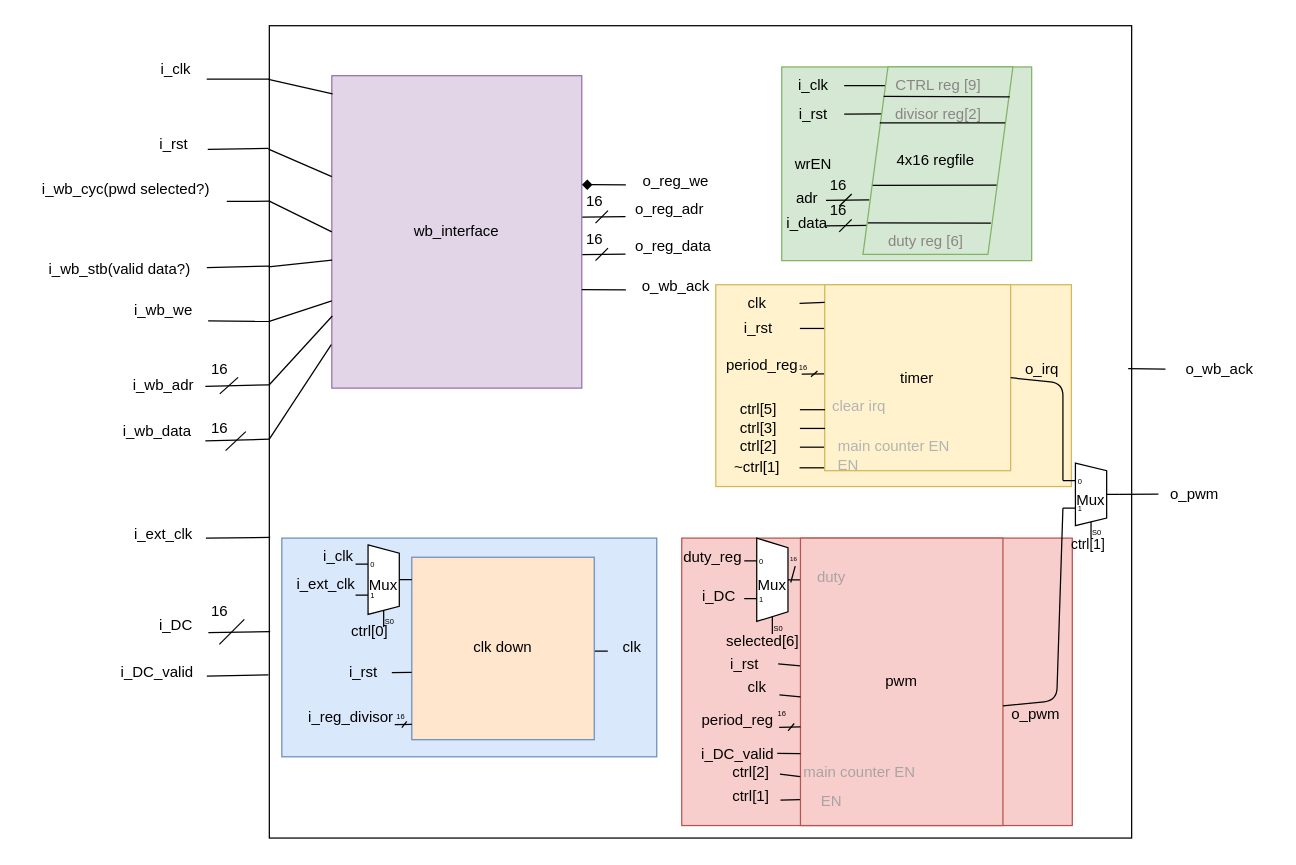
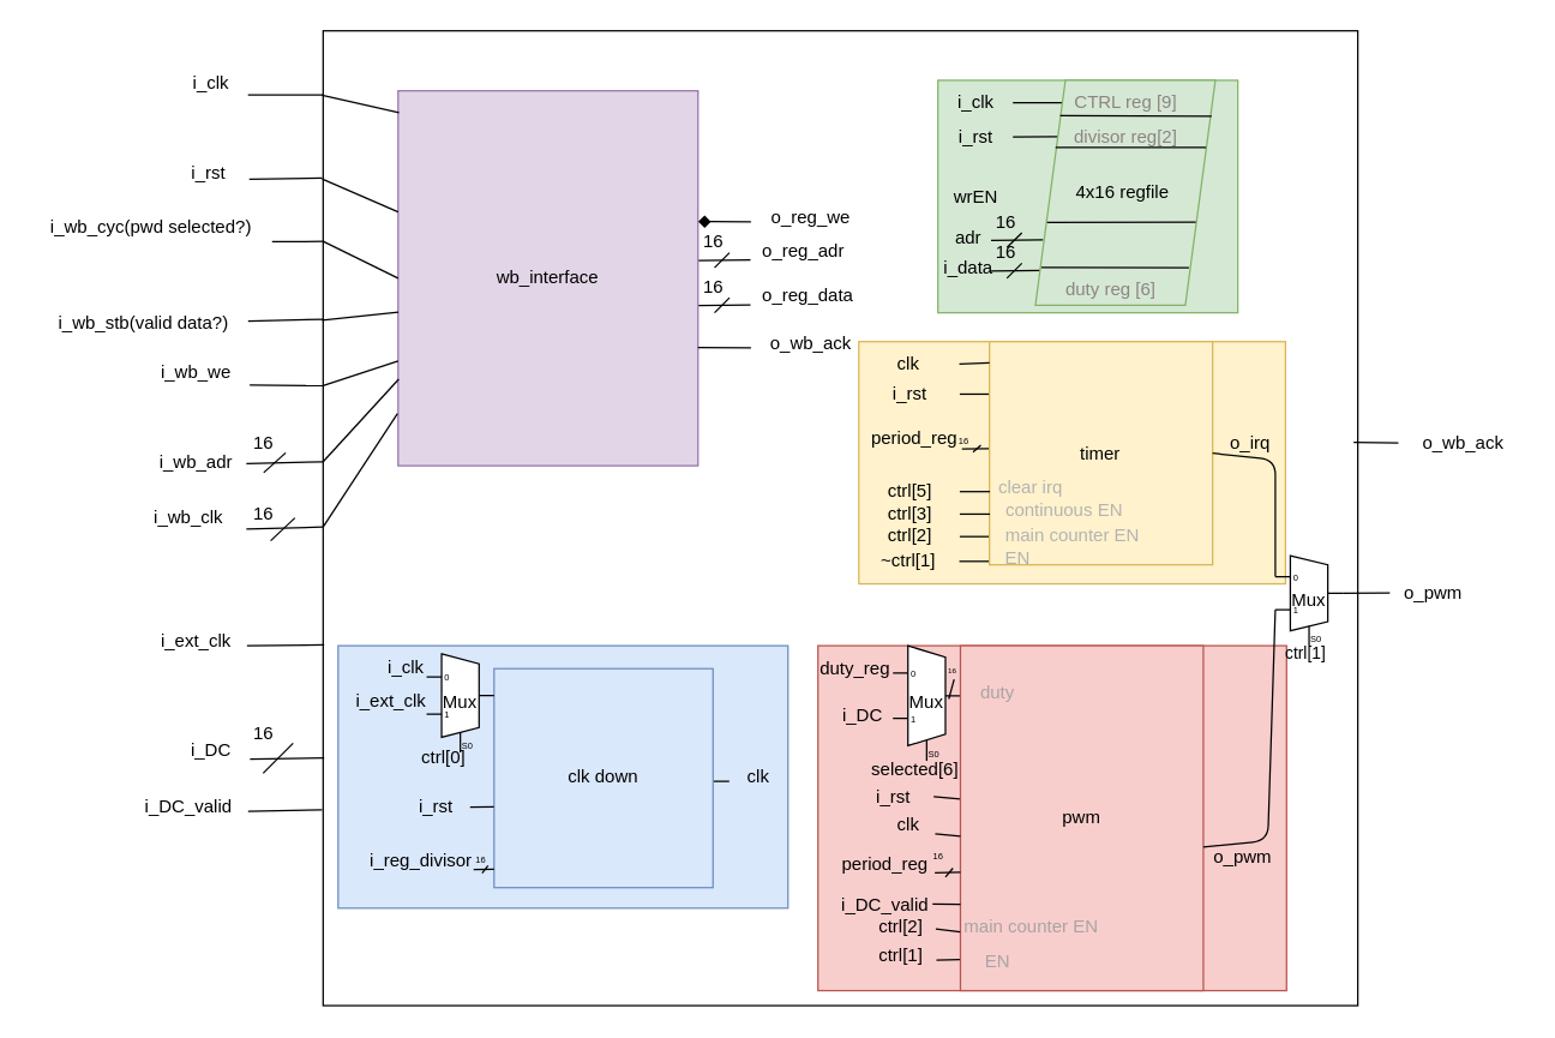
+ <mxCell id="159" value="continuous EN" style="text;html=1;align=center;verticalAlign=middle;whiteSpace=wrap;rounded=0;fontColor=#B3B3B3;" parent="155" vertex="1"><mxGeometry x="14.242" y="105" width="100.532" height="15" as="geometry" /></mxCell>
- <mxCell id="20" value="i_wb_data" style="text;html=1;align=center;verticalAlign=middle;resizable=0;points=[];autosize=1;strokeColor=none;fillColor=none;" parent="1" vertex="1"><mxGeometry x="85" y="330" width="80" height="30" as="geometry" /></mxCell>
+ <mxCell id="20" value="i_wb_clk" style="text;html=1;align=center;verticalAlign=middle;resizable=0;points=[];autosize=1;strokeColor=none;fillColor=none;" parent="1" vertex="1"><mxGeometry x="85" y="330" width="80" height="30" as="geometry" /></mxCell>
- <mxCell id="86" value="clk down" style="whiteSpace=wrap;html=1;aspect=fixed;fillColor=#ffe6cc;strokeColor=#6c8ebf;" parent="85" vertex="1"><mxGeometry x="104" y="15.312" width="146" height="146" as="geometry" /></mxCell>
+ <mxCell id="86" value="clk down" style="whiteSpace=wrap;html=1;aspect=fixed;fillColor=#dae8fc;strokeColor=#6c8ebf;" parent="85" vertex="1"><mxGeometry x="104" y="15.312" width="146" height="146" as="geometry" /></mxCell>
